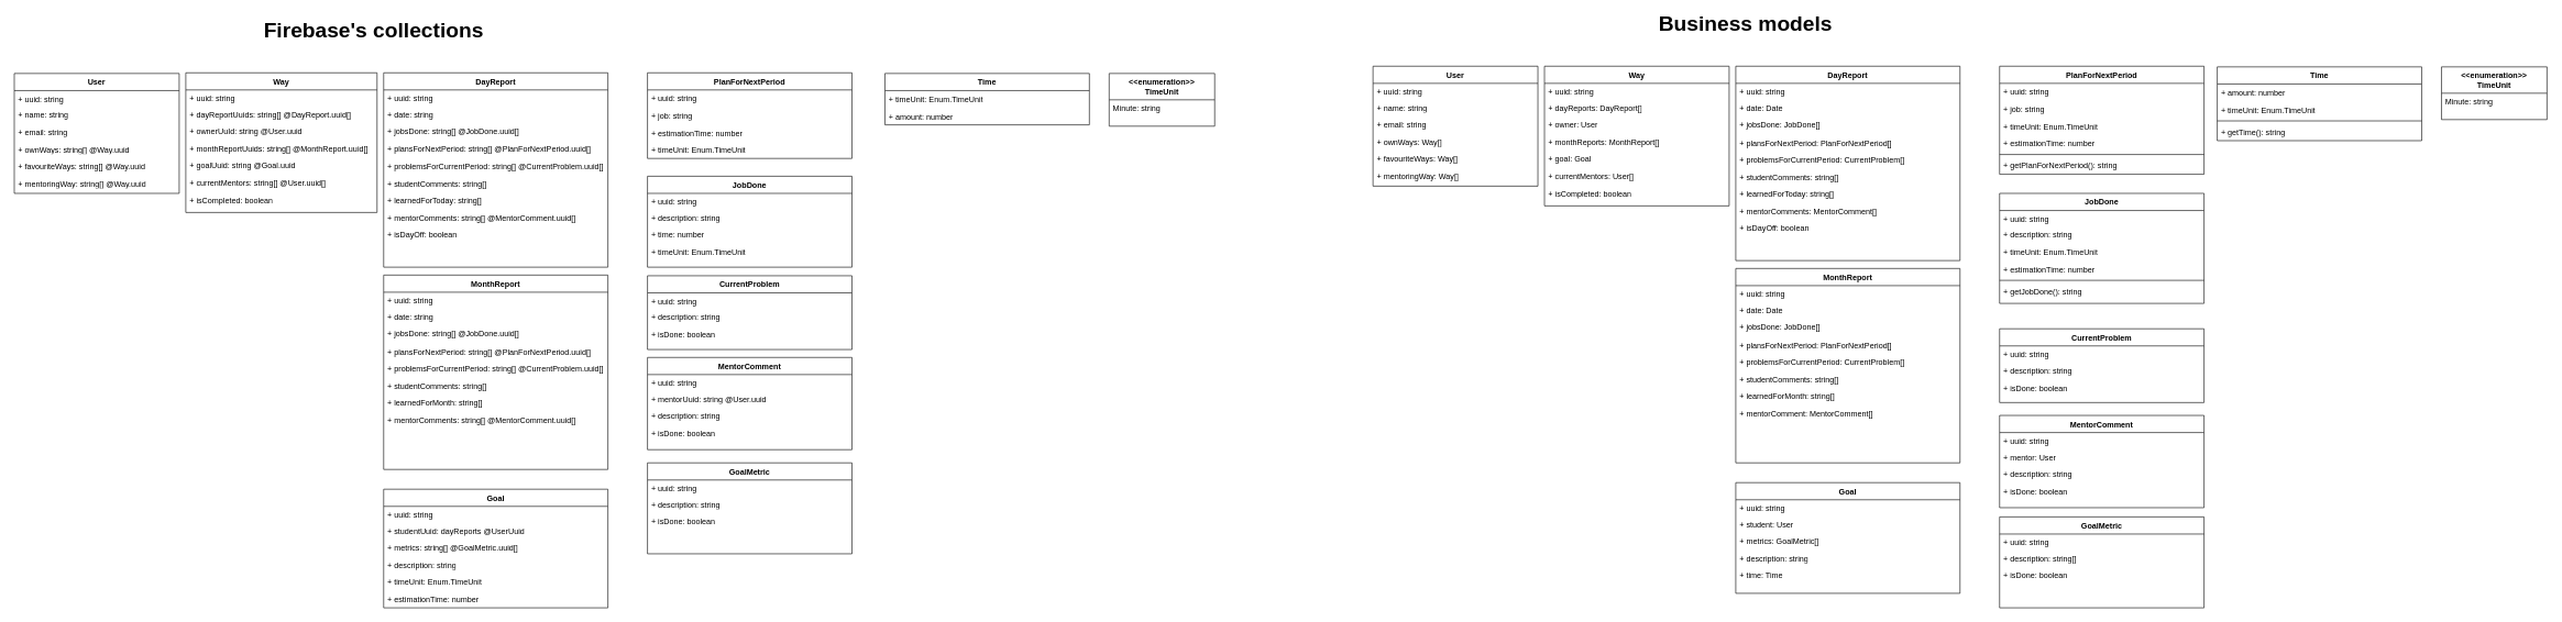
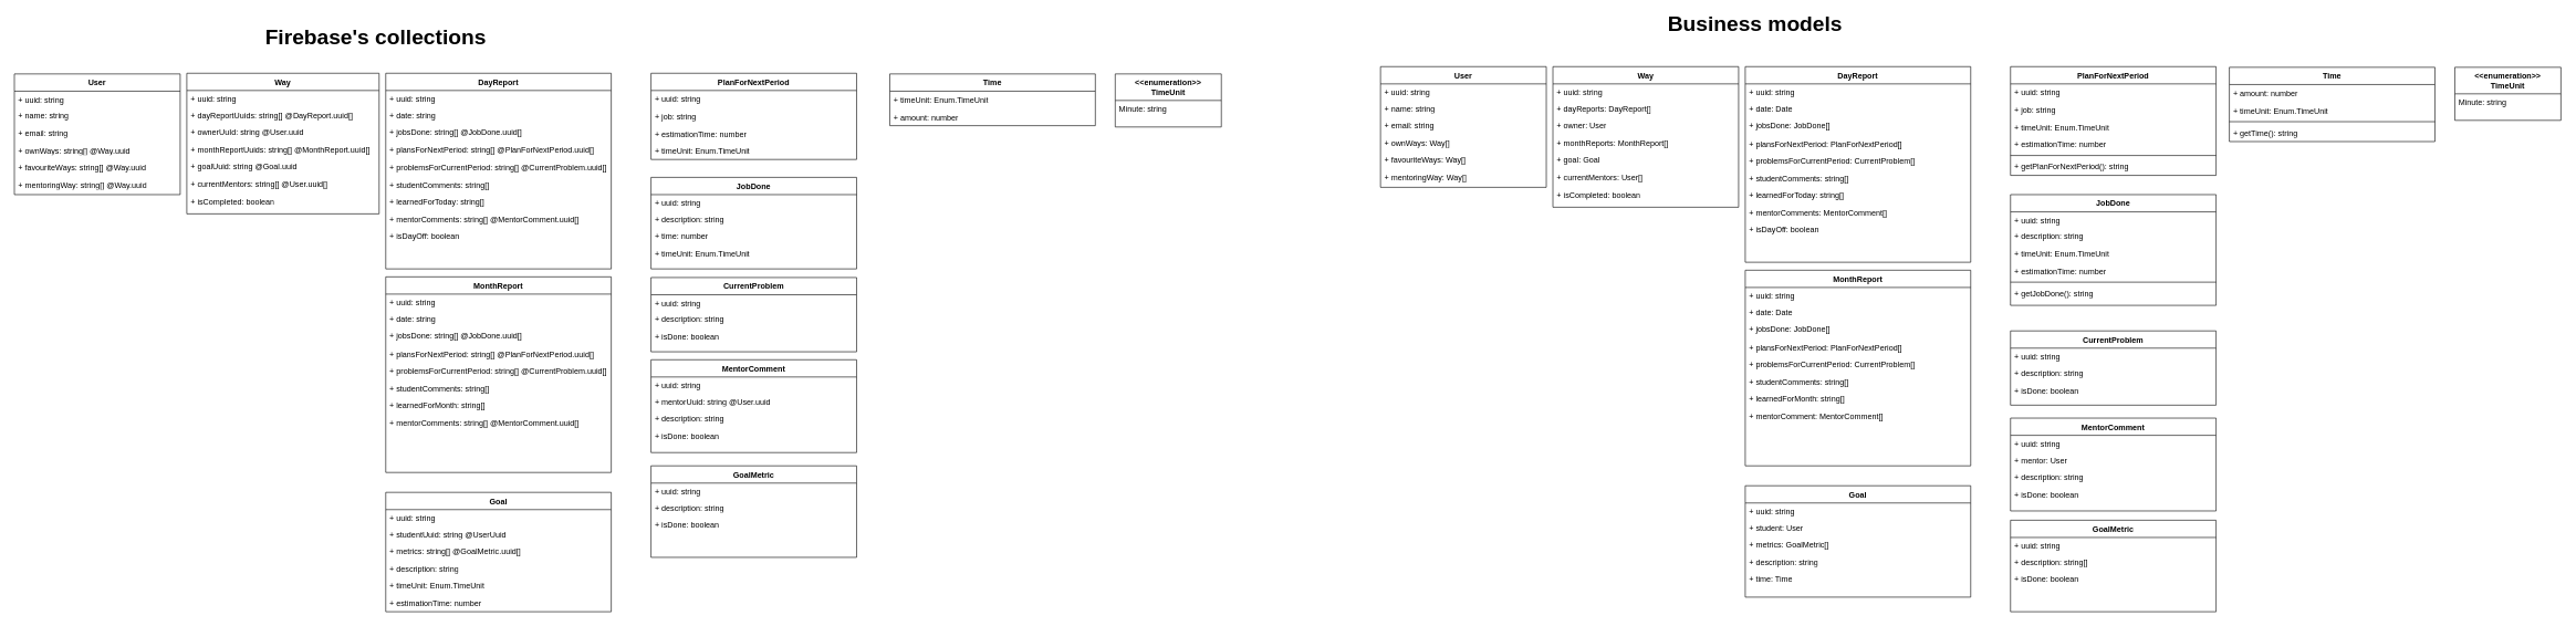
- <mxCell id="68" value="Firebase's collections" style="text;html=1;strokeColor=none;fillColor=none;align=center;verticalAlign=middle;whiteSpace=wrap;rounded=0;fontSize=32;fontStyle=1" parent="1" vertex="1"><mxGeometry x="320" y="30" width="490" height="30" as="geometry" /></mxCell>
+ <mxCell id="68" value="Firebase's collections" style="text;html=1;strokeColor=none;fillColor=none;align=center;verticalAlign=middle;whiteSpace=wrap;rounded=0;fontSize=32;fontStyle=1" parent="1" vertex="1"><mxGeometry x="320" y="40" width="490" height="30" as="geometry" /></mxCell>
- <mxCell id="31" value="+ studentUuid: dayReports @UserUuid" style="text;strokeColor=none;fillColor=none;align=left;verticalAlign=top;spacingLeft=4;spacingRight=4;overflow=hidden;rotatable=0;points=[[0,0.5],[1,0.5]];portConstraint=eastwest;whiteSpace=wrap;html=1;" parent="29" vertex="1"><mxGeometry y="50" width="340" height="26" as="geometry" /></mxCell>
+ <mxCell id="31" value="+ studentUuid: string @UserUuid" style="text;strokeColor=none;fillColor=none;align=left;verticalAlign=top;spacingLeft=4;spacingRight=4;overflow=hidden;rotatable=0;points=[[0,0.5],[1,0.5]];portConstraint=eastwest;whiteSpace=wrap;html=1;" parent="29" vertex="1"><mxGeometry y="50" width="340" height="26" as="geometry" /></mxCell>
